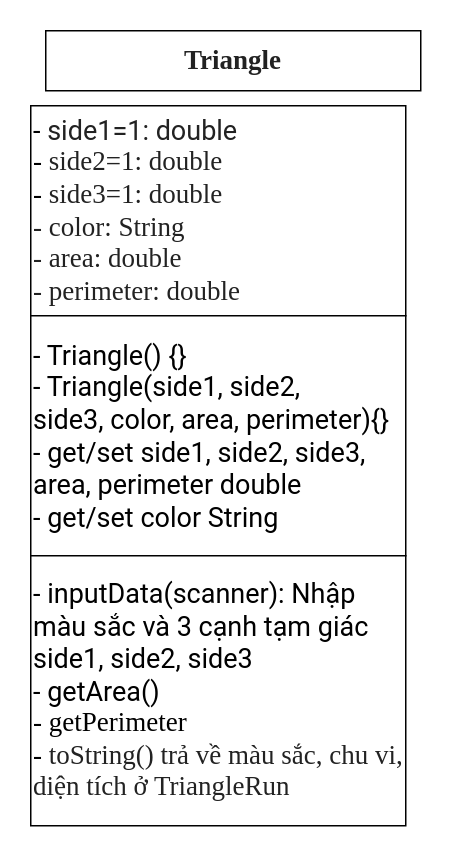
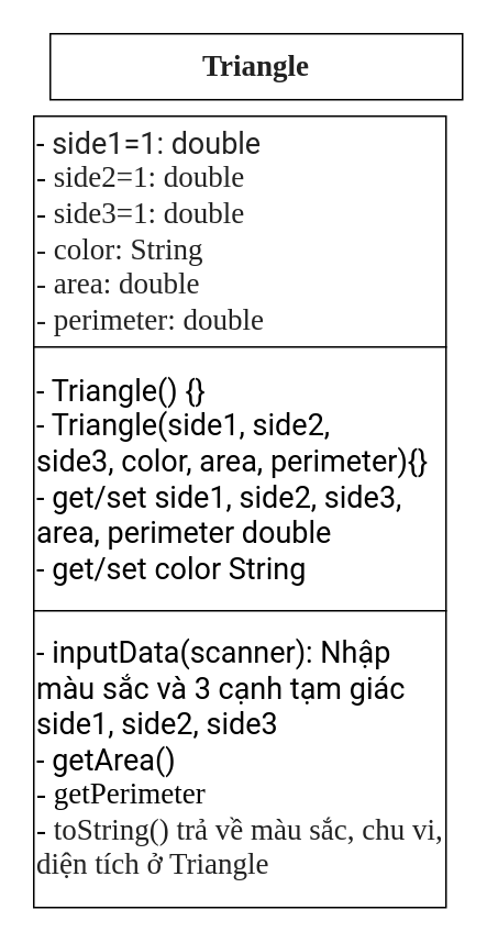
- <mxCell id="5" value="&lt;div&gt;&lt;span style=&quot;font-size: 18px; font-family: Roboto; background-color: initial;&quot;&gt;- inputData(scanner): Nhập màu sắc và 3 cạnh tạm giác side1, side2, side3&lt;/span&gt;&lt;/div&gt;&lt;div&gt;&lt;span style=&quot;font-size: 18px; font-family: Roboto; background-color: initial;&quot;&gt;- getArea()&lt;/span&gt;&lt;br&gt;&lt;/div&gt;&lt;div&gt;&lt;span style=&quot;font-size: 18px; font-family: -lBqItBF3P4gWD6e38pQ; background-color: initial;&quot;&gt;- getPerimeter&lt;/span&gt;&lt;/div&gt;&lt;div&gt;&lt;span style=&quot;font-size: 18px; font-family: -lBqItBF3P4gWD6e38pQ; background-color: initial;&quot;&gt;-&lt;/span&gt;&lt;font style=&quot;font-size: 18px;&quot;&gt;&lt;span style=&quot;font-family: -lBqItBF3P4gWD6e38pQ; background-color: initial;&quot;&gt;&amp;nbsp;&lt;/span&gt;&lt;span style=&quot;background-color: rgb(255, 255, 255); color: rgb(34, 34, 34); font-family: &amp;quot;Roboto Flex&amp;quot;;&quot;&gt;toString() trả về màu sắc, chu vi, diện tích ở TriangleRun&lt;/span&gt;&lt;/font&gt;&lt;/div&gt;" style="rounded=0;whiteSpace=wrap;html=1;align=left;" vertex="1" parent="1"><mxGeometry x="20" y="370" width="250" height="180" as="geometry" /></mxCell>
+ <mxCell id="5" value="&lt;div&gt;&lt;span style=&quot;font-size: 18px; font-family: Roboto; background-color: initial;&quot;&gt;- inputData(scanner): Nhập màu sắc và 3 cạnh tạm giác side1, side2, side3&lt;/span&gt;&lt;/div&gt;&lt;div&gt;&lt;span style=&quot;font-size: 18px; font-family: Roboto; background-color: initial;&quot;&gt;- getArea()&lt;/span&gt;&lt;br&gt;&lt;/div&gt;&lt;div&gt;&lt;span style=&quot;font-size: 18px; font-family: -lBqItBF3P4gWD6e38pQ; background-color: initial;&quot;&gt;- getPerimeter&lt;/span&gt;&lt;/div&gt;&lt;div&gt;&lt;span style=&quot;font-size: 18px; font-family: -lBqItBF3P4gWD6e38pQ; background-color: initial;&quot;&gt;-&lt;/span&gt;&lt;font style=&quot;font-size: 18px;&quot;&gt;&lt;span style=&quot;font-family: -lBqItBF3P4gWD6e38pQ; background-color: initial;&quot;&gt;&amp;nbsp;&lt;/span&gt;&lt;span style=&quot;background-color: rgb(255, 255, 255); color: rgb(34, 34, 34); font-family: &amp;quot;Roboto Flex&amp;quot;;&quot;&gt;toString() trả về màu sắc, chu vi, diện tích ở Triangle&lt;/span&gt;&lt;/font&gt;&lt;/div&gt;" style="rounded=0;whiteSpace=wrap;html=1;align=left;" vertex="1" parent="1"><mxGeometry x="20" y="370" width="250" height="180" as="geometry" /></mxCell>
